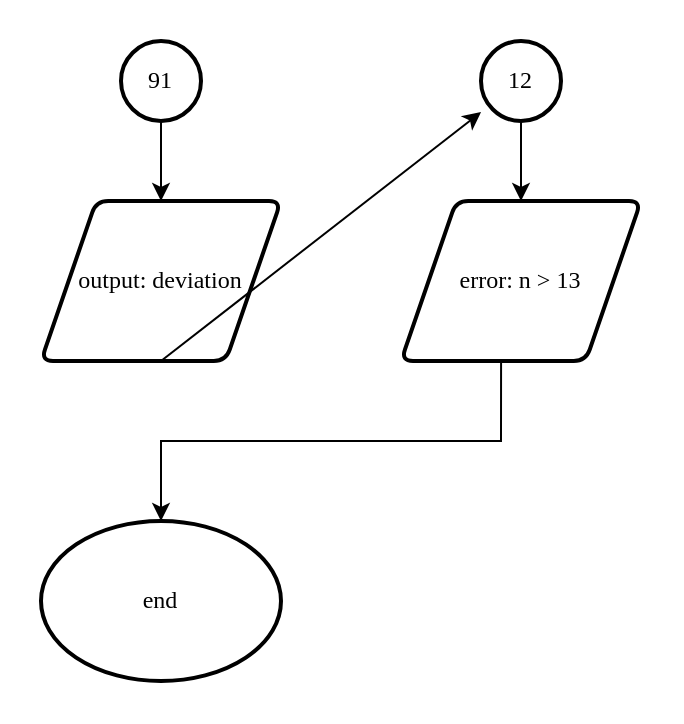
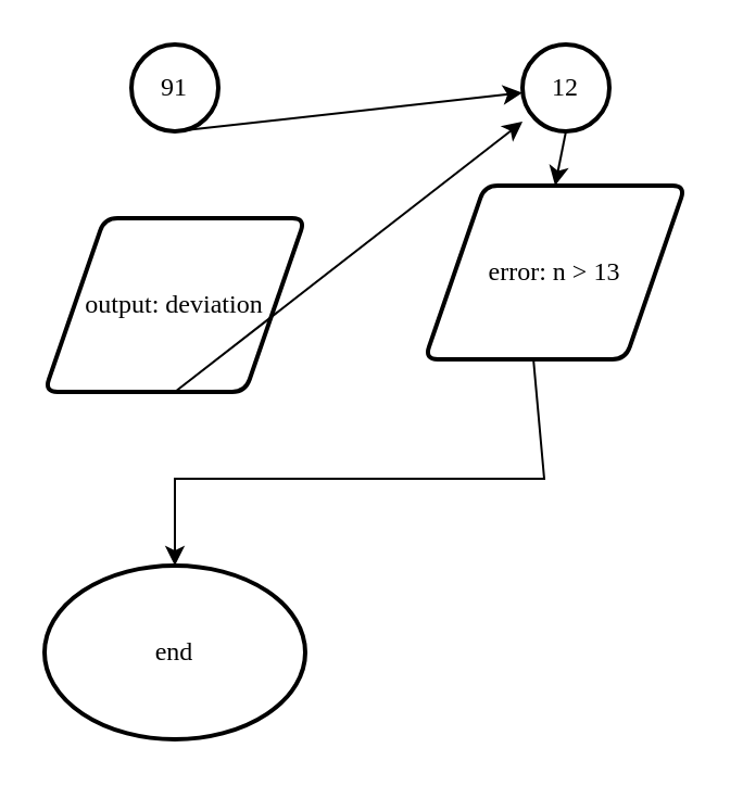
- <mxCell id="3" value="" style="endArrow=classic;html=1;rounded=0;exitX=0.5;exitY=1;exitDx=0;exitDy=0;exitPerimeter=0;entryX=0.5;entryY=0;entryDx=0;entryDy=0;fontFamily=Times New Roman;fontSize=12;" parent="1" source="2" target="4" edge="1"><mxGeometry width="50" height="50" relative="1" as="geometry"><mxPoint x="-190" y="830" as="sourcePoint" /><mxPoint x="80" y="110" as="targetPoint" /></mxGeometry></mxCell>
+ <mxCell id="3" value="" style="endArrow=classic;html=1;rounded=0;exitX=0.5;exitY=1;exitDx=0;exitDy=0;exitPerimeter=0;fontFamily=Times New Roman;fontSize=12;" parent="1" source="2" target="7" edge="1"><mxGeometry width="50" height="50" relative="1" as="geometry"><mxPoint x="-190" y="830" as="sourcePoint" /><mxPoint x="80" y="110" as="targetPoint" /></mxGeometry></mxCell>
- <mxCell id="9" value="error: n &amp;gt; 13" style="shape=parallelogram;html=1;strokeWidth=2;perimeter=parallelogramPerimeter;whiteSpace=wrap;rounded=1;arcSize=12;size=0.23;fontFamily=Times New Roman;fontSize=12;" parent="1" vertex="1"><mxGeometry x="200" y="100" width="120" height="80" as="geometry" /></mxCell>
+ <mxCell id="9" value="error: n &amp;gt; 13" style="shape=parallelogram;html=1;strokeWidth=2;perimeter=parallelogramPerimeter;whiteSpace=wrap;rounded=1;arcSize=12;size=0.23;fontFamily=Times New Roman;fontSize=12;" parent="1" vertex="1"><mxGeometry x="195" y="85" width="120" height="80" as="geometry" /></mxCell>
